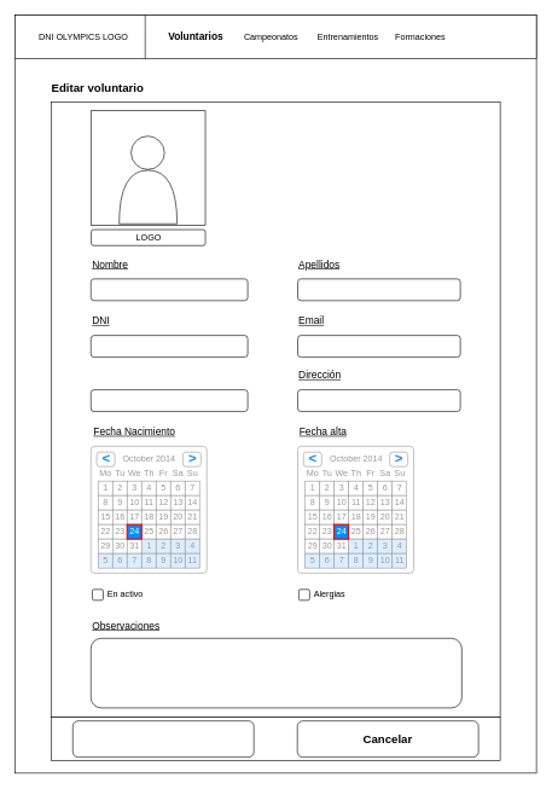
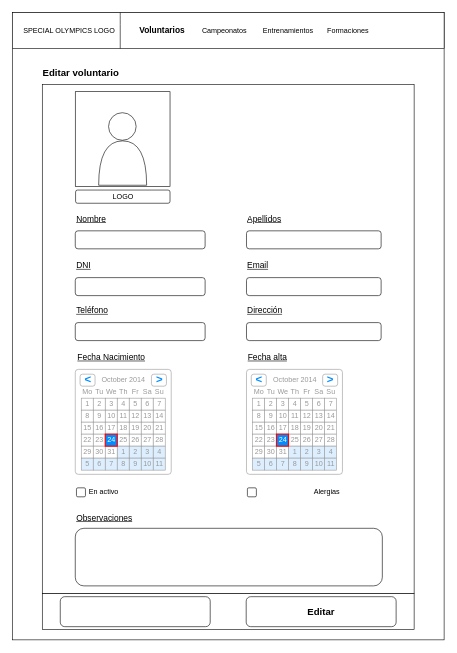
- <mxCell id="5" value="DNI OLYMPICS LOGO" style="text;html=1;strokeColor=none;fillColor=none;align=center;verticalAlign=middle;whiteSpace=wrap;rounded=0;" parent="1" vertex="1"><mxGeometry x="30" y="40" width="170" height="20" as="geometry" /></mxCell>
+ <mxCell id="5" value="SPECIAL OLYMPICS LOGO" style="text;html=1;strokeColor=none;fillColor=none;align=center;verticalAlign=middle;whiteSpace=wrap;rounded=0;" parent="1" vertex="1"><mxGeometry x="30" y="40" width="170" height="20" as="geometry" /></mxCell>
+ <mxCell id="136" value="Teléfono" style="text;html=1;strokeColor=none;fillColor=none;align=left;verticalAlign=middle;whiteSpace=wrap;rounded=0;fontStyle=4;fontSize=14;" parent="1" vertex="1"><mxGeometry x="125" y="507" width="40" height="20" as="geometry" /></mxCell>
- <mxCell id="143" value="Alergias" style="text;html=1;strokeColor=none;fillColor=none;align=left;verticalAlign=middle;whiteSpace=wrap;rounded=0;" parent="1" vertex="1"><mxGeometry x="431" y="810" width="92.5" height="20" as="geometry" /></mxCell>
+ <mxCell id="143" value="Alergias" style="text;html=1;strokeColor=none;fillColor=none;align=left;verticalAlign=middle;whiteSpace=wrap;rounded=0;" parent="1" vertex="1"><mxGeometry x="521" y="810" width="92.5" height="20" as="geometry" /></mxCell>
- <mxCell id="127" value="Cancelar" style="text;html=1;strokeColor=none;fillColor=none;align=center;verticalAlign=middle;whiteSpace=wrap;rounded=0;fontSize=16;fontStyle=1" parent="1" vertex="1"><mxGeometry x="497.25" y="1009" width="75.5" height="20" as="geometry" /></mxCell>
+ <mxCell id="127" value="Editar" style="text;html=1;strokeColor=none;fillColor=none;align=center;verticalAlign=middle;whiteSpace=wrap;rounded=0;fontSize=16;fontStyle=1" parent="1" vertex="1"><mxGeometry x="497.25" y="1009" width="75.5" height="20" as="geometry" /></mxCell>
